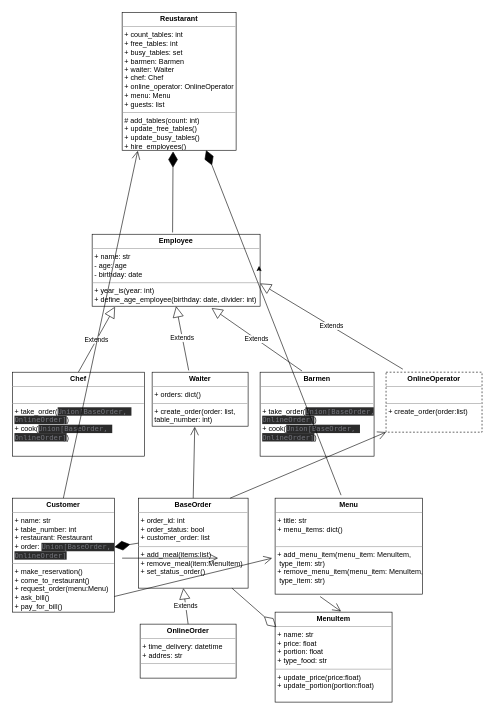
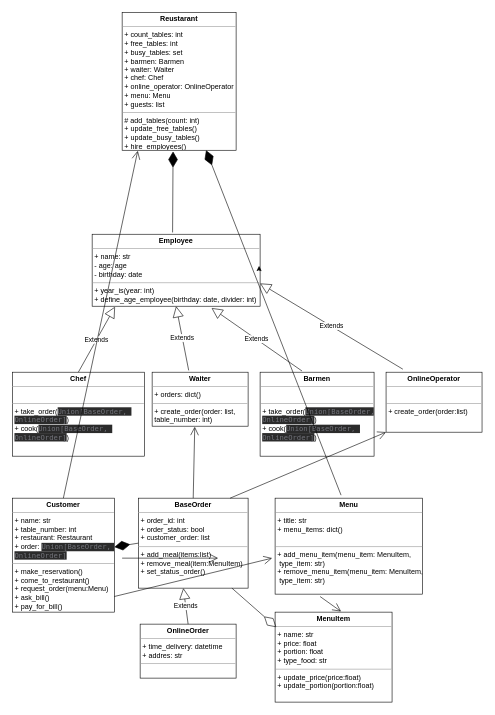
- <mxCell id="10" value="&lt;p style=&quot;margin: 0px ; margin-top: 4px ; text-align: center&quot;&gt;&lt;b&gt;OnlineOperator&lt;/b&gt;&lt;/p&gt;&lt;hr size=&quot;1&quot;&gt;&lt;p style=&quot;margin: 0px ; margin-left: 4px&quot;&gt;&lt;br&gt;&lt;/p&gt;&lt;hr size=&quot;1&quot;&gt;&lt;p style=&quot;margin: 0px ; margin-left: 4px&quot;&gt;+ create_order(order:list)&lt;/p&gt;" style="verticalAlign=top;align=left;overflow=fill;fontSize=12;fontFamily=Helvetica;html=1;dashed=1;" parent="1" vertex="1"><mxGeometry x="643" y="620" width="160" height="100" as="geometry" /></mxCell>
+ <mxCell id="10" value="&lt;p style=&quot;margin: 0px ; margin-top: 4px ; text-align: center&quot;&gt;&lt;b&gt;OnlineOperator&lt;/b&gt;&lt;/p&gt;&lt;hr size=&quot;1&quot;&gt;&lt;p style=&quot;margin: 0px ; margin-left: 4px&quot;&gt;&lt;br&gt;&lt;/p&gt;&lt;hr size=&quot;1&quot;&gt;&lt;p style=&quot;margin: 0px ; margin-left: 4px&quot;&gt;+ create_order(order:list)&lt;/p&gt;" style="verticalAlign=top;align=left;overflow=fill;fontSize=12;fontFamily=Helvetica;html=1;" parent="1" vertex="1"><mxGeometry x="643" y="620" width="160" height="100" as="geometry" /></mxCell>
